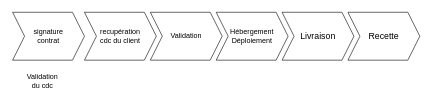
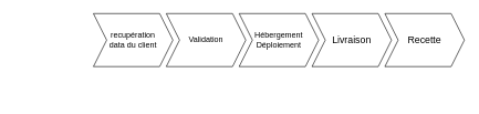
- <mxCell id="2" value="signature &lt;br&gt;contrat" style="shape=step;perimeter=stepPerimeter;whiteSpace=wrap;html=1;fixedSize=1;" vertex="1" parent="1"><mxGeometry x="20" y="20" width="120" height="80" as="geometry" /></mxCell>
- <mxCell id="3" value="recupération&lt;br&gt;cdc du client" style="shape=step;perimeter=stepPerimeter;whiteSpace=wrap;html=1;fixedSize=1;" vertex="1" parent="1"><mxGeometry x="140" y="20" width="120" height="80" as="geometry" /></mxCell>
+ <mxCell id="3" value="recupération&lt;br&gt;data du client" style="shape=step;perimeter=stepPerimeter;whiteSpace=wrap;html=1;fixedSize=1;" vertex="1" parent="1"><mxGeometry x="140" y="20" width="120" height="80" as="geometry" /></mxCell>
- <mxCell id="8" value="Validation du cdc" style="text;html=1;strokeColor=none;fillColor=none;align=center;verticalAlign=middle;whiteSpace=wrap;rounded=0;" vertex="1" parent="1"><mxGeometry x="40" y="120" width="60" height="30" as="geometry" /></mxCell>
